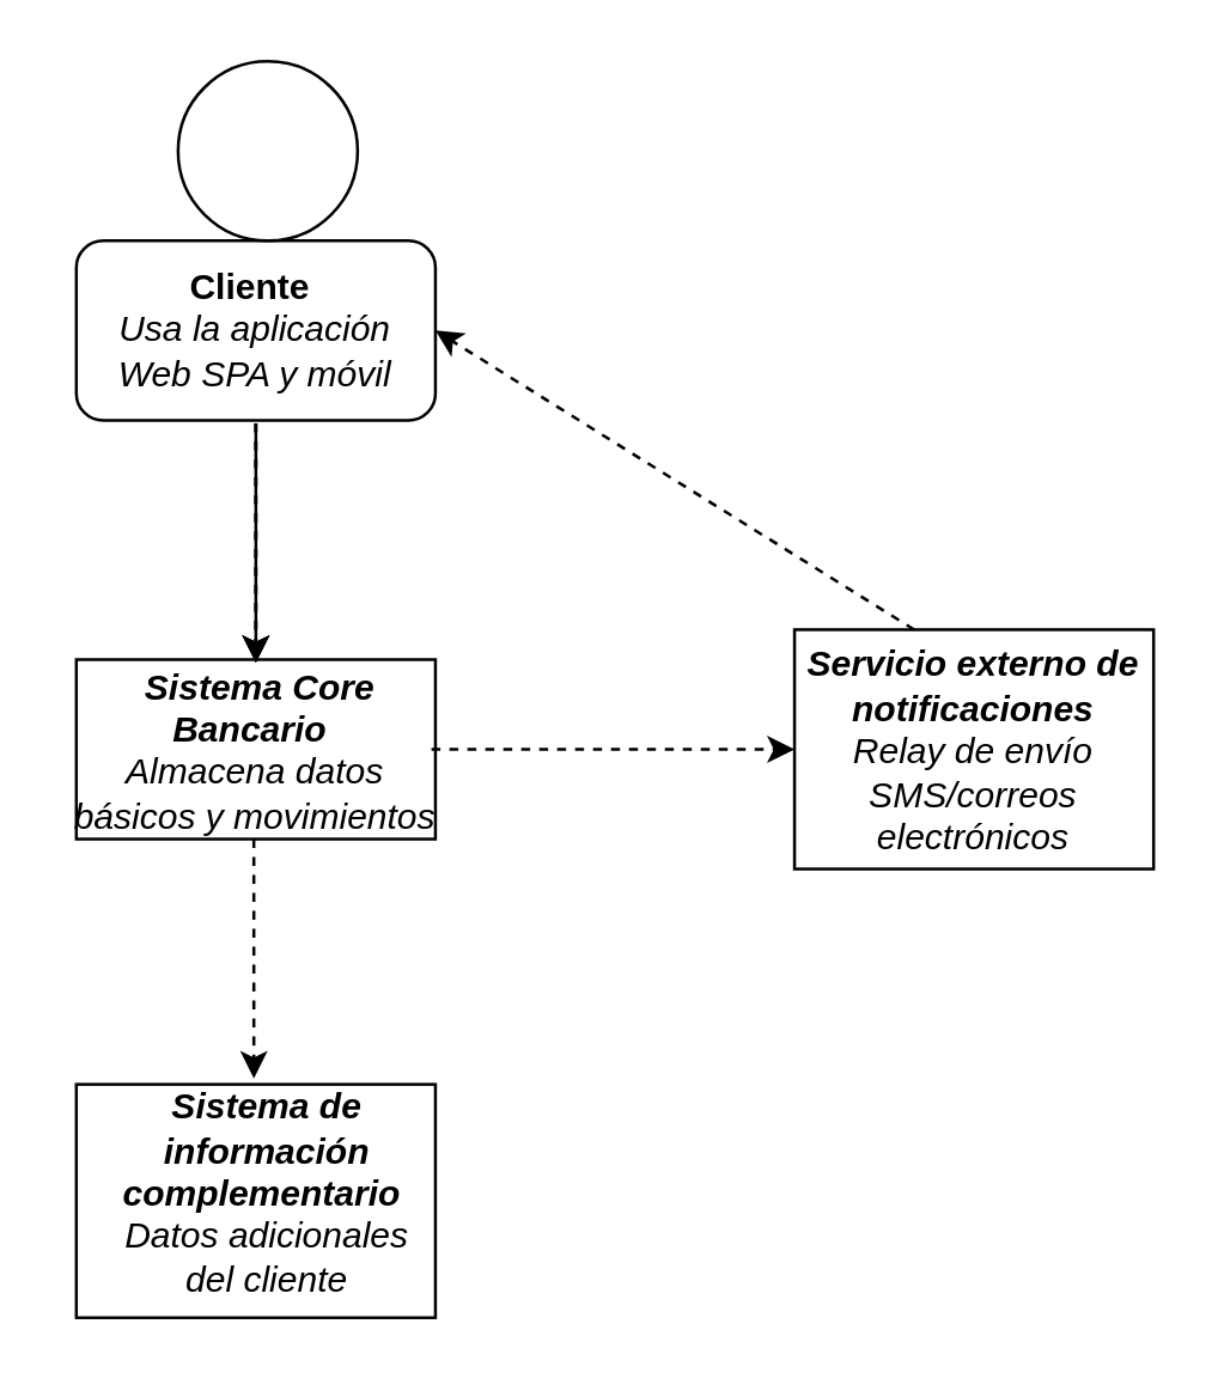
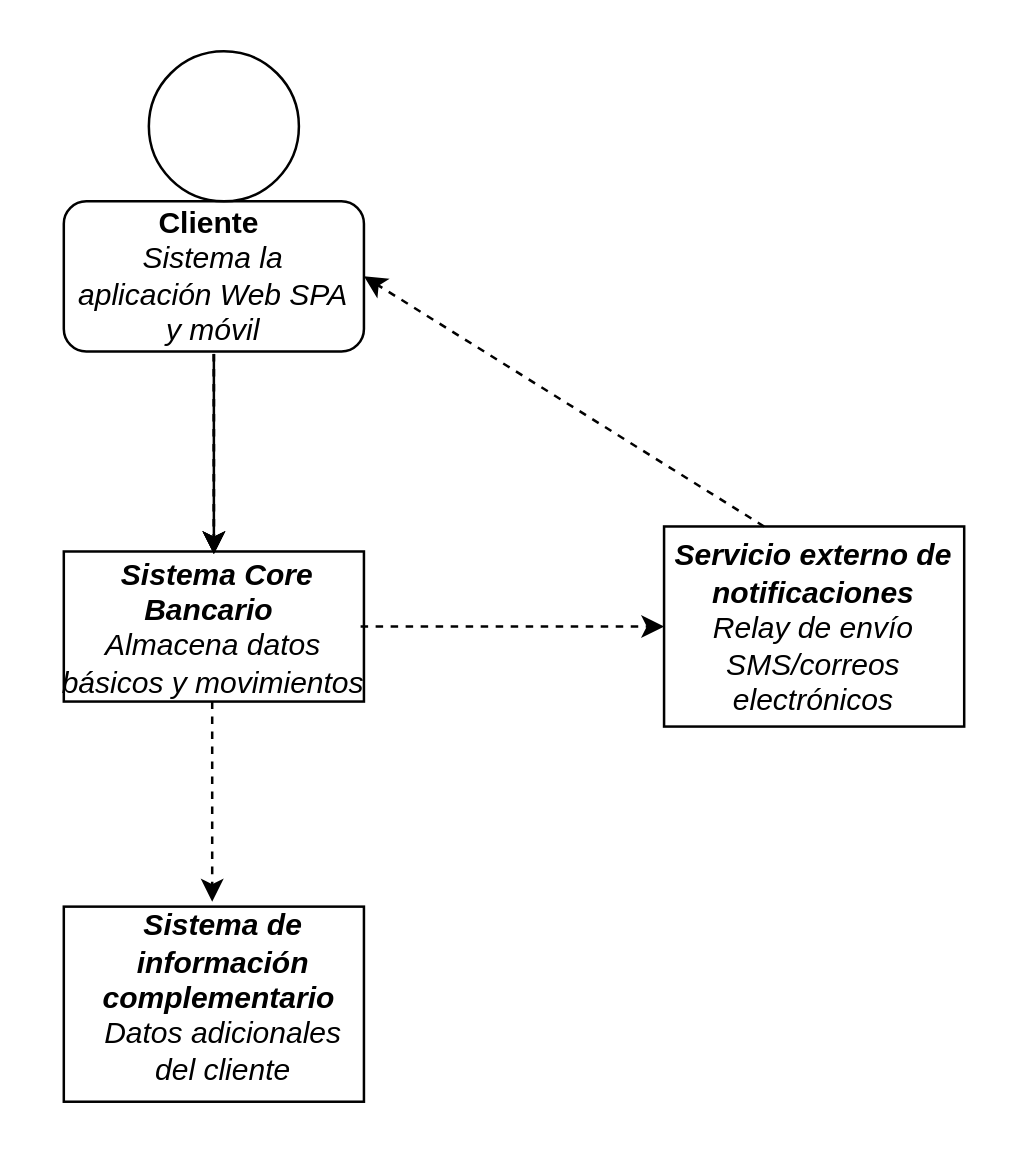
- <mxCell id="13" value="&lt;font&gt;&lt;b&gt;&lt;span&gt;Cliente&lt;/span&gt;&amp;nbsp;&lt;/b&gt;&lt;/font&gt;&lt;div&gt;&lt;i&gt;Usa la aplicación Web SPA y móvil&lt;/i&gt;&lt;/div&gt;" style="text;strokeColor=none;align=center;fillColor=none;html=1;verticalAlign=middle;whiteSpace=wrap;rounded=0;" vertex="1" parent="1"><mxGeometry x="30" y="87.5" width="110" height="45" as="geometry" /></mxCell>
+ <mxCell id="13" value="&lt;font&gt;&lt;b&gt;&lt;span&gt;Cliente&lt;/span&gt;&amp;nbsp;&lt;/b&gt;&lt;/font&gt;&lt;div&gt;&lt;i&gt;Sistema la aplicación Web SPA y móvil&lt;/i&gt;&lt;/div&gt;" style="text;strokeColor=none;align=center;fillColor=none;html=1;verticalAlign=middle;whiteSpace=wrap;rounded=0;" vertex="1" parent="1"><mxGeometry x="30" y="87.5" width="110" height="45" as="geometry" /></mxCell>
